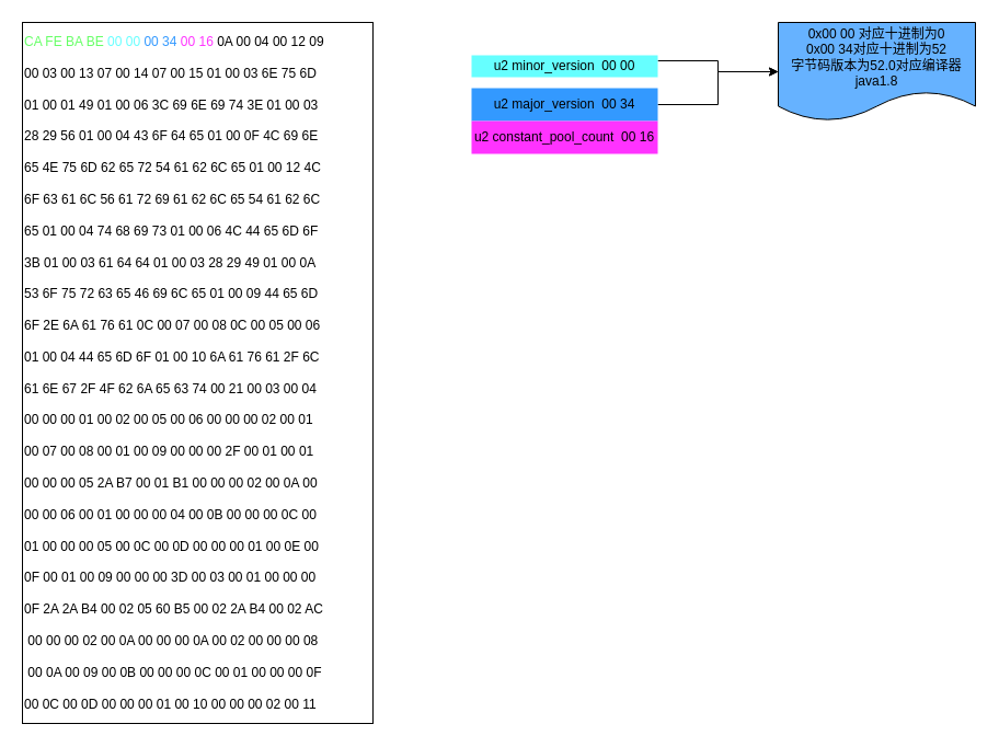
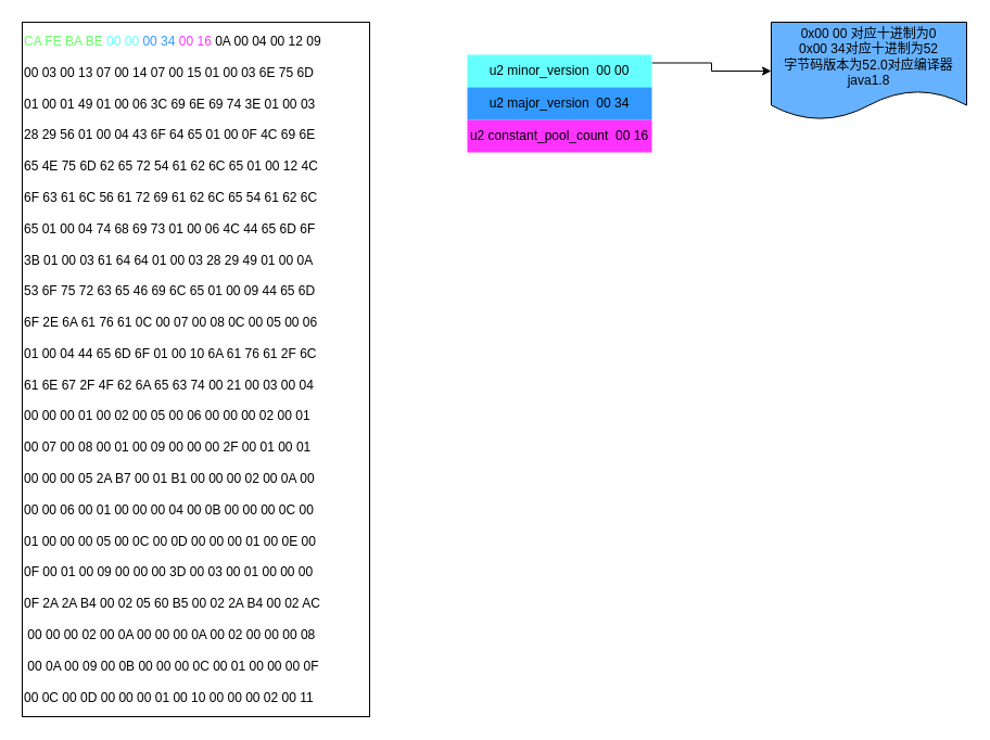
- <mxCell id="4" value="u2&amp;nbsp;minor_version&amp;nbsp; 00 00" style="text;html=1;align=center;verticalAlign=middle;whiteSpace=wrap;rounded=0;fillColor=#66FFFF;" vertex="1" parent="1"><mxGeometry x="430" y="50" width="170" height="20" as="geometry" /></mxCell>
+ <mxCell id="4" value="u2&amp;nbsp;minor_version&amp;nbsp; 00 00" style="text;html=1;align=center;verticalAlign=middle;whiteSpace=wrap;rounded=0;fillColor=#66FFFF;" vertex="1" parent="1"><mxGeometry x="430" y="50" width="170" height="30" as="geometry" /></mxCell>
- <mxCell id="5" style="edgeStyle=orthogonalEdgeStyle;rounded=0;orthogonalLoop=1;jettySize=auto;html=1;exitX=1;exitY=0.5;exitDx=0;exitDy=0;entryX=0;entryY=0.5;entryDx=0;entryDy=0;" edge="1" parent="1" source="6" target="7"><mxGeometry relative="1" as="geometry" /></mxCell>
